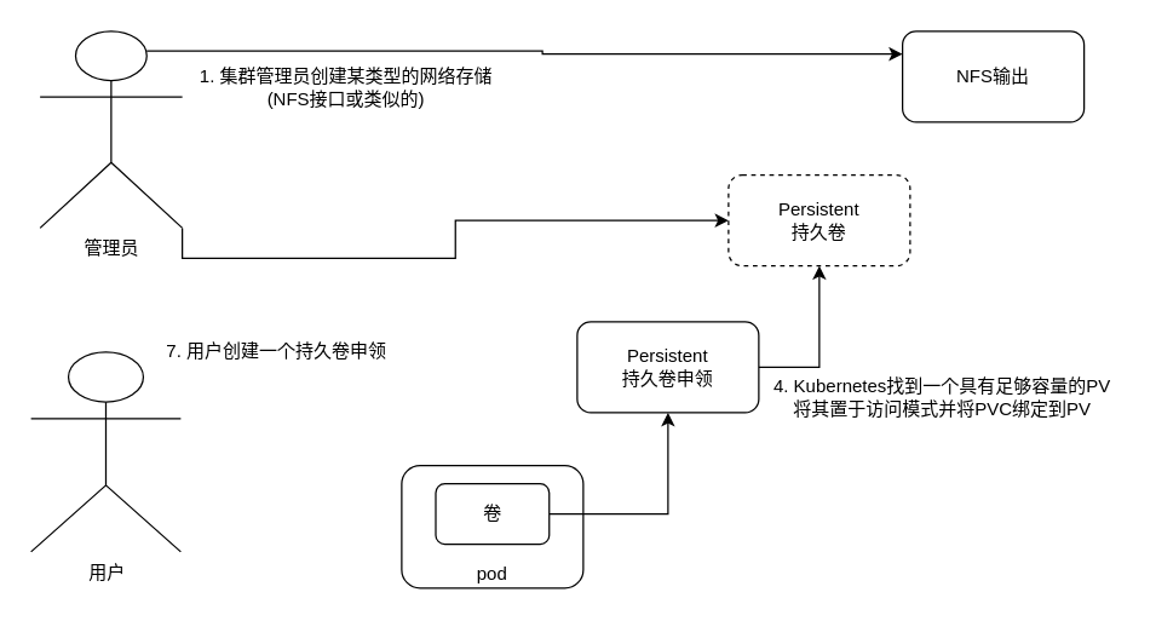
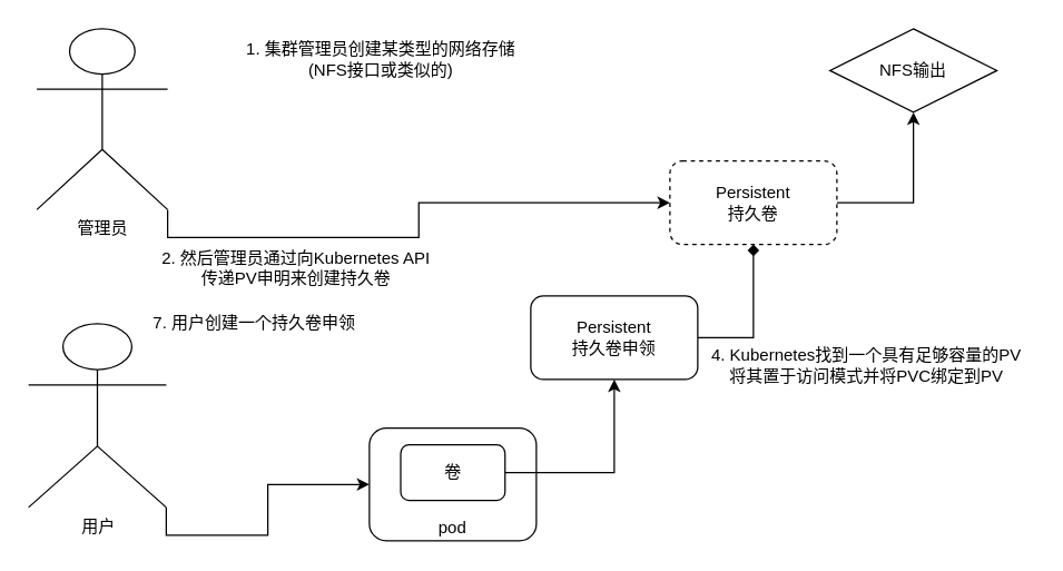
- <mxCell id="10" style="edgeStyle=orthogonalEdgeStyle;rounded=0;orthogonalLoop=1;jettySize=auto;html=1;exitX=0.75;exitY=0.1;exitDx=0;exitDy=0;exitPerimeter=0;entryX=0;entryY=0.25;entryDx=0;entryDy=0;" edge="1" parent="1" source="12" target="2"><mxGeometry relative="1" as="geometry" /></mxCell>
- <mxCell id="2" value="NFS输出" style="rounded=1;whiteSpace=wrap;html=1;" vertex="1" parent="1"><mxGeometry x="596" y="20" width="120" height="60" as="geometry" /></mxCell>
+ <mxCell id="2" value="NFS输出" style="rhombus;whiteSpace=wrap;html=1;" vertex="1" parent="1"><mxGeometry x="596" y="20" width="120" height="60" as="geometry" /></mxCell>
- <mxCell id="15" value="1. 集群管理员创建某类型的网络存储&lt;div&gt;(NFS接口或类似的)&lt;/div&gt;" style="text;html=1;align=center;verticalAlign=middle;resizable=0;points=[];autosize=1;strokeColor=none;fillColor=none;" vertex="1" parent="1"><mxGeometry x="122" y="36" width="211" height="41" as="geometry" /></mxCell>
+ <mxCell id="15" value="1. 集群管理员创建某类型的网络存储&lt;div&gt;(NFS接口或类似的)&lt;/div&gt;" style="text;html=1;align=center;verticalAlign=middle;resizable=0;points=[];autosize=1;strokeColor=none;fillColor=none;" vertex="1" parent="1"><mxGeometry x="167" y="21" width="211" height="41" as="geometry" /></mxCell>
+ <mxCell id="3" style="edgeStyle=orthogonalEdgeStyle;rounded=0;orthogonalLoop=1;jettySize=auto;html=1;entryX=0.5;entryY=1;entryDx=0;entryDy=0;exitX=1;exitY=0.5;exitDx=0;exitDy=0;" edge="1" parent="1" source="4" target="2"><mxGeometry relative="1" as="geometry" /></mxCell>
- <mxCell id="5" style="edgeStyle=orthogonalEdgeStyle;rounded=0;orthogonalLoop=1;jettySize=auto;html=1;entryX=0.5;entryY=1;entryDx=0;entryDy=0;exitX=1;exitY=0.5;exitDx=0;exitDy=0;" edge="1" parent="1" source="6" target="4"><mxGeometry relative="1" as="geometry"><mxPoint x="543.4" y="194.8" as="targetPoint" /></mxGeometry></mxCell>
+ <mxCell id="5" style="edgeStyle=orthogonalEdgeStyle;rounded=0;orthogonalLoop=1;jettySize=auto;html=1;entryX=0.5;entryY=1;entryDx=0;entryDy=0;exitX=1;exitY=0.5;exitDx=0;exitDy=0;endArrow=diamond;" edge="1" parent="1" source="6" target="4"><mxGeometry relative="1" as="geometry"><mxPoint x="543.4" y="194.8" as="targetPoint" /></mxGeometry></mxCell>
+ <mxCell id="16" value="2. 然后管理员通过向Kubernetes API&lt;div&gt;传递PV申明来创建持久卷&lt;/div&gt;" style="text;html=1;align=center;verticalAlign=middle;resizable=0;points=[];autosize=1;strokeColor=none;fillColor=none;" vertex="1" parent="1"><mxGeometry x="106" y="171" width="211" height="41" as="geometry" /></mxCell>
+ <mxCell id="13" style="edgeStyle=orthogonalEdgeStyle;rounded=0;orthogonalLoop=1;jettySize=auto;html=1;exitX=1;exitY=1;exitDx=0;exitDy=0;exitPerimeter=0;" edge="1" parent="1" source="14" target="7"><mxGeometry relative="1" as="geometry" /></mxCell>
